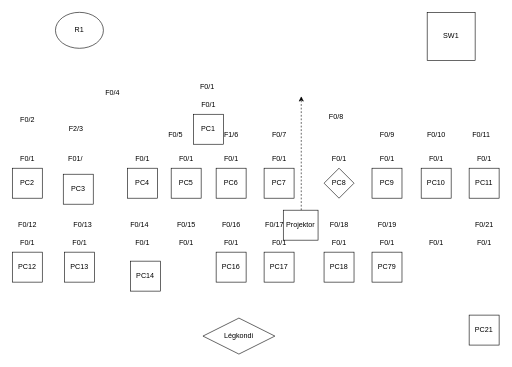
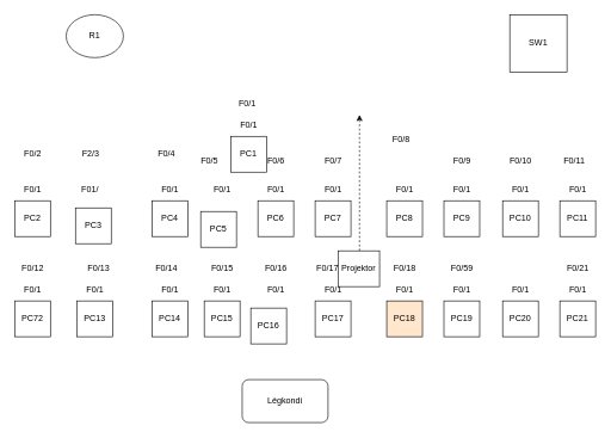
- <mxCell id="50" value="F0/4" style="text;html=1;align=center;verticalAlign=middle;resizable=0;points=[];autosize=1;strokeColor=none;fillColor=none;" vertex="1" parent="1"><mxGeometry x="162" y="140" width="50" height="30" as="geometry" /></mxCell>
+ <mxCell id="50" value="F0/4" style="text;html=1;align=center;verticalAlign=middle;resizable=0;points=[];autosize=1;strokeColor=none;fillColor=none;" vertex="1" parent="1"><mxGeometry x="207" y="200" width="50" height="30" as="geometry" /></mxCell>
- <mxCell id="33" value="F0/2" style="text;html=1;align=center;verticalAlign=middle;resizable=0;points=[];autosize=1;strokeColor=none;fillColor=none;" vertex="1" parent="1"><mxGeometry x="20" y="185" width="50" height="30" as="geometry" /></mxCell>
+ <mxCell id="33" value="F0/2" style="text;html=1;align=center;verticalAlign=middle;resizable=0;points=[];autosize=1;strokeColor=none;fillColor=none;" vertex="1" parent="1"><mxGeometry x="20" y="200" width="50" height="30" as="geometry" /></mxCell>
- <mxCell id="51" value="F1/6" style="text;html=1;align=center;verticalAlign=middle;resizable=0;points=[];autosize=1;strokeColor=none;fillColor=none;" vertex="1" parent="1"><mxGeometry x="360" y="210" width="50" height="30" as="geometry" /></mxCell>
+ <mxCell id="51" value="F0/6" style="text;html=1;align=center;verticalAlign=middle;resizable=0;points=[];autosize=1;strokeColor=none;fillColor=none;" vertex="1" parent="1"><mxGeometry x="360" y="210" width="50" height="30" as="geometry" /></mxCell>
- <mxCell id="7" value="PC5" style="whiteSpace=wrap;html=1;aspect=fixed;" parent="1" vertex="1"><mxGeometry x="285" y="280" width="50" height="50" as="geometry" /></mxCell>
+ <mxCell id="7" value="PC5" style="whiteSpace=wrap;html=1;aspect=fixed;" parent="1" vertex="1"><mxGeometry x="280" y="295" width="50" height="50" as="geometry" /></mxCell>
- <mxCell id="19" value="PC8" style="rhombus;whiteSpace=wrap;html=1;aspect=fixed;" parent="1" vertex="1"><mxGeometry x="540" y="280" width="50" height="50" as="geometry" /></mxCell>
+ <mxCell id="19" value="PC8" style="whiteSpace=wrap;html=1;aspect=fixed;" parent="1" vertex="1"><mxGeometry x="540" y="280" width="50" height="50" as="geometry" /></mxCell>
- <mxCell id="62" value="F0/19" style="text;html=1;align=center;verticalAlign=middle;resizable=0;points=[];autosize=1;strokeColor=none;fillColor=none;" vertex="1" parent="1"><mxGeometry x="620" y="360" width="50" height="30" as="geometry" /></mxCell>
+ <mxCell id="62" value="F0/59" style="text;html=1;align=center;verticalAlign=middle;resizable=0;points=[];autosize=1;strokeColor=none;fillColor=none;" vertex="1" parent="1"><mxGeometry x="620" y="360" width="50" height="30" as="geometry" /></mxCell>
- <mxCell id="12" value="PC12" style="whiteSpace=wrap;html=1;aspect=fixed;" parent="1" vertex="1"><mxGeometry x="20" y="420" width="50" height="50" as="geometry" /></mxCell>
+ <mxCell id="12" value="PC72" style="whiteSpace=wrap;html=1;aspect=fixed;" parent="1" vertex="1"><mxGeometry x="20" y="420" width="50" height="50" as="geometry" /></mxCell>
+ <mxCell id="6" value="PC15" style="whiteSpace=wrap;html=1;aspect=fixed;" parent="1" vertex="1"><mxGeometry x="285" y="420" width="50" height="50" as="geometry" /></mxCell>
- <mxCell id="4" value="PC16" style="whiteSpace=wrap;html=1;aspect=fixed;" parent="1" vertex="1"><mxGeometry x="360" y="420" width="50" height="50" as="geometry" /></mxCell>
+ <mxCell id="4" value="PC16" style="whiteSpace=wrap;html=1;aspect=fixed;" parent="1" vertex="1"><mxGeometry x="350" y="430" width="50" height="50" as="geometry" /></mxCell>
- <mxCell id="18" value="PC18" style="whiteSpace=wrap;html=1;aspect=fixed;" parent="1" vertex="1"><mxGeometry x="540" y="420" width="50" height="50" as="geometry" /></mxCell>
+ <mxCell id="18" value="PC18" style="whiteSpace=wrap;html=1;aspect=fixed;fillColor=#ffe6cc;" parent="1" vertex="1"><mxGeometry x="540" y="420" width="50" height="50" as="geometry" /></mxCell>
- <mxCell id="16" value="PC79" style="whiteSpace=wrap;html=1;aspect=fixed;" parent="1" vertex="1"><mxGeometry x="620" y="420" width="50" height="50" as="geometry" /></mxCell>
+ <mxCell id="16" value="PC19" style="whiteSpace=wrap;html=1;aspect=fixed;" parent="1" vertex="1"><mxGeometry x="620" y="420" width="50" height="50" as="geometry" /></mxCell>
+ <mxCell id="14" value="PC20" style="whiteSpace=wrap;html=1;aspect=fixed;" parent="1" vertex="1"><mxGeometry x="702" y="420" width="50" height="50" as="geometry" /></mxCell>
- <mxCell id="8" value="PC14" style="whiteSpace=wrap;html=1;aspect=fixed;" parent="1" vertex="1"><mxGeometry x="217" y="435" width="50" height="50" as="geometry" /></mxCell>
+ <mxCell id="8" value="PC14" style="whiteSpace=wrap;html=1;aspect=fixed;" parent="1" vertex="1"><mxGeometry x="212" y="420" width="50" height="50" as="geometry" /></mxCell>
- <mxCell id="27" value="PC21" style="rounded=0;whiteSpace=wrap;html=1;" parent="1" vertex="1"><mxGeometry x="782" y="525" width="50" height="50" as="geometry" /></mxCell>
+ <mxCell id="27" value="PC21" style="rounded=0;whiteSpace=wrap;html=1;" parent="1" vertex="1"><mxGeometry x="782" y="420" width="50" height="50" as="geometry" /></mxCell>
- <mxCell id="2" value="Légkondi" style="rhombus;whiteSpace=wrap;html=1;" parent="1" vertex="1"><mxGeometry x="338" y="530" width="120" height="60" as="geometry" /></mxCell>
+ <mxCell id="2" value="Légkondi" style="rounded=1;whiteSpace=wrap;html=1;" parent="1" vertex="1"><mxGeometry x="338" y="530" width="120" height="60" as="geometry" /></mxCell>
